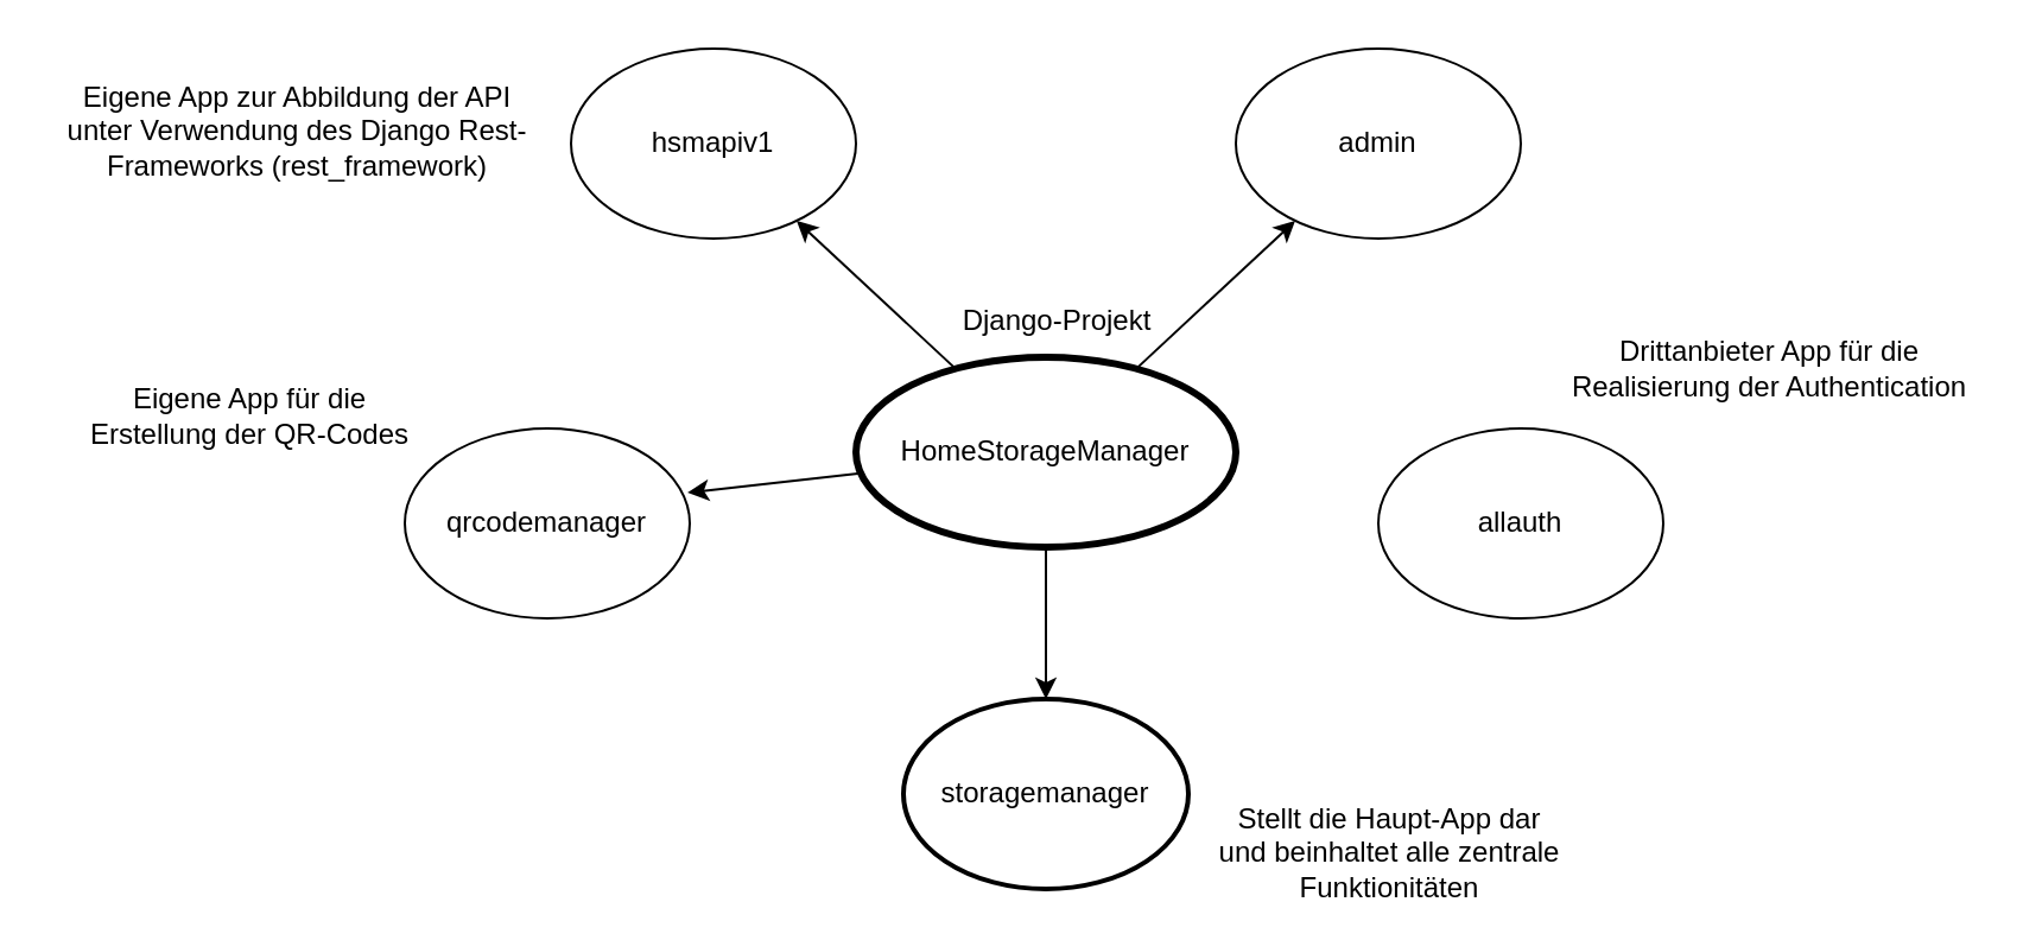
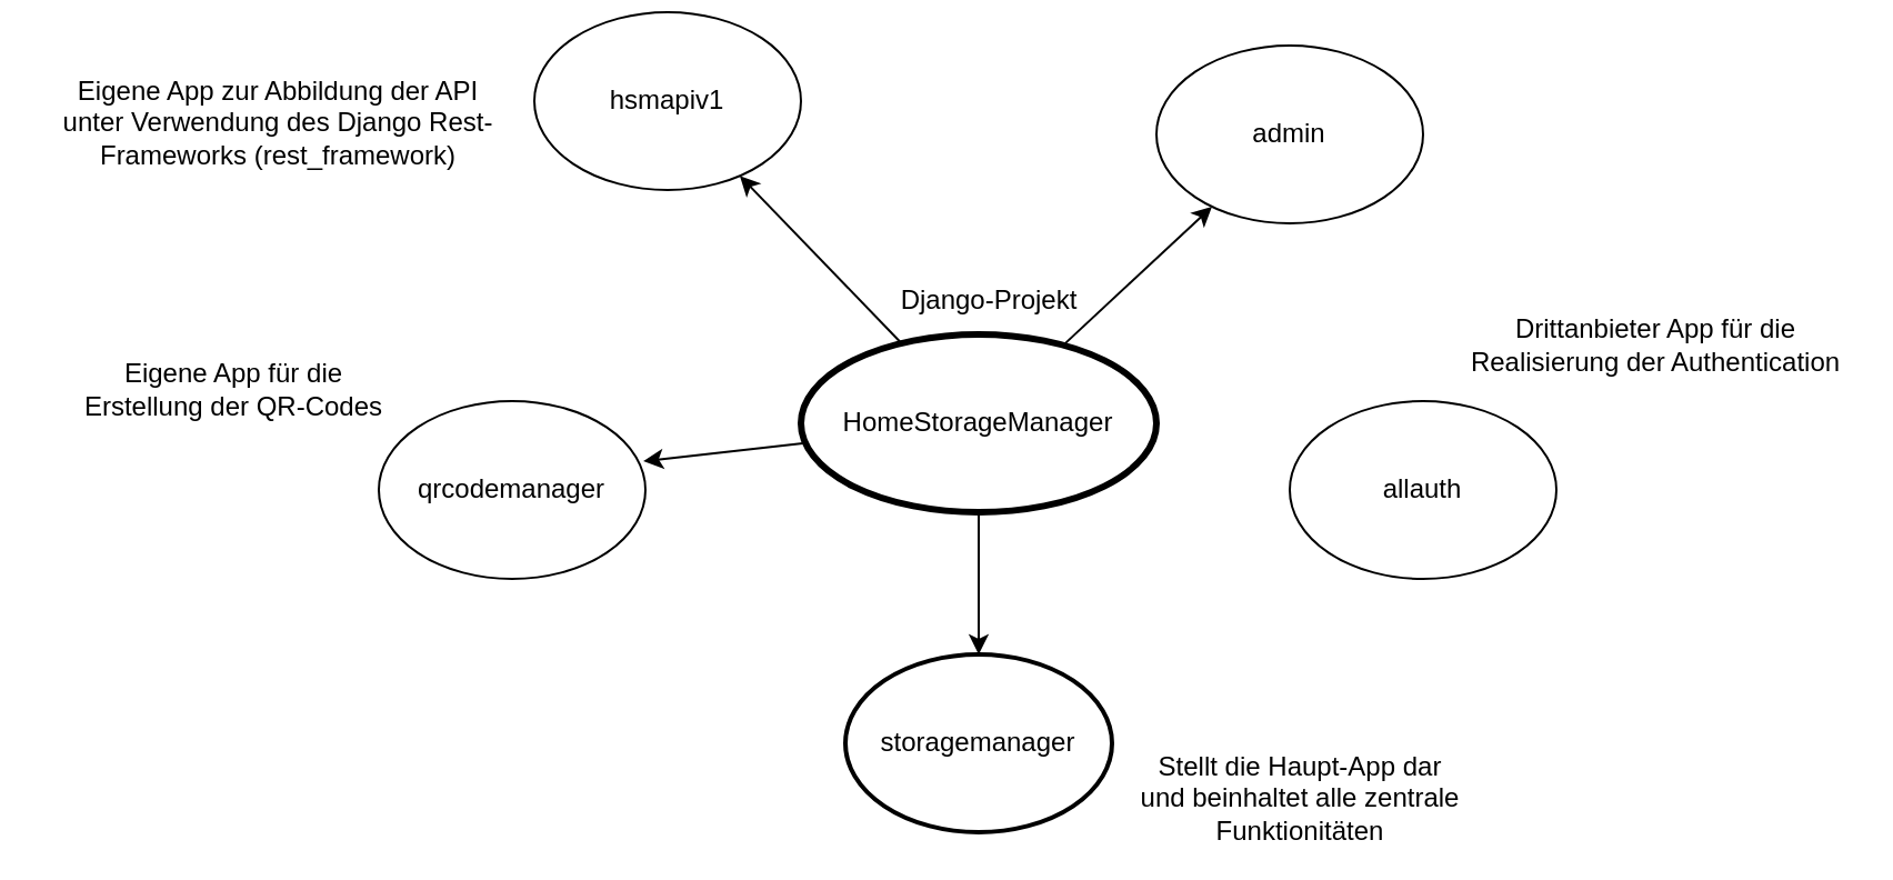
- <mxCell id="6" value="hsmapiv1" style="ellipse;whiteSpace=wrap;html=1;" vertex="1" parent="1"><mxGeometry x="240" y="20" width="120" height="80" as="geometry" /></mxCell>
+ <mxCell id="6" value="hsmapiv1" style="ellipse;whiteSpace=wrap;html=1;" vertex="1" parent="1"><mxGeometry x="240" y="5" width="120" height="80" as="geometry" /></mxCell>
